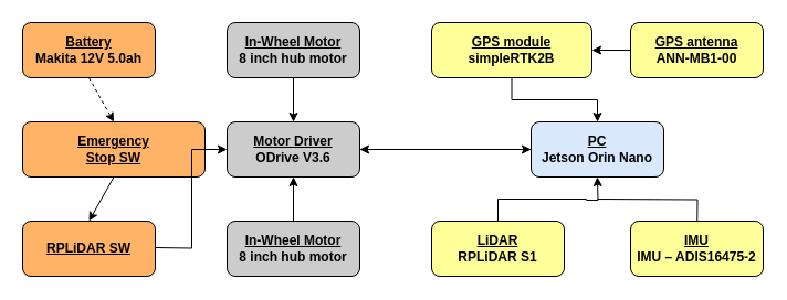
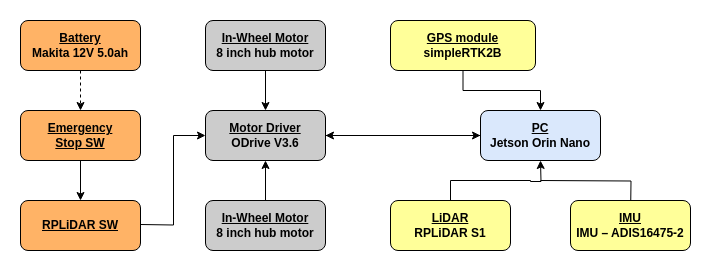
- <mxCell id="15" style="edgeStyle=none;html=1;exitX=0;exitY=0.5;exitDx=0;exitDy=0;entryX=1;entryY=0.5;entryDx=0;entryDy=0;" parent="1" source="16" target="14" edge="1"><mxGeometry relative="1" as="geometry" /></mxCell>
- <mxCell id="16" value="&lt;u&gt;GPS antenna&lt;/u&gt;&lt;br&gt;ANN-MB1-00" style="rounded=1;whiteSpace=wrap;html=1;fontStyle=1;fillColor=#FFFF99;" parent="1" vertex="1"><mxGeometry x="570" y="20" width="120" height="50" as="geometry" /></mxCell>
- <mxCell id="5" value="&lt;u&gt;Emergency &lt;br&gt;Stop SW&lt;/u&gt;" style="rounded=1;whiteSpace=wrap;html=1;fontStyle=1;fillColor=#FFB366;" parent="1" vertex="1"><mxGeometry x="20" y="110" width="165" height="50" as="geometry" /></mxCell>
+ <mxCell id="5" value="&lt;u&gt;Emergency &lt;br&gt;Stop SW&lt;/u&gt;" style="rounded=1;whiteSpace=wrap;html=1;fontStyle=1;fillColor=#FFB366;" parent="1" vertex="1"><mxGeometry x="20" y="110" width="120" height="50" as="geometry" /></mxCell>
